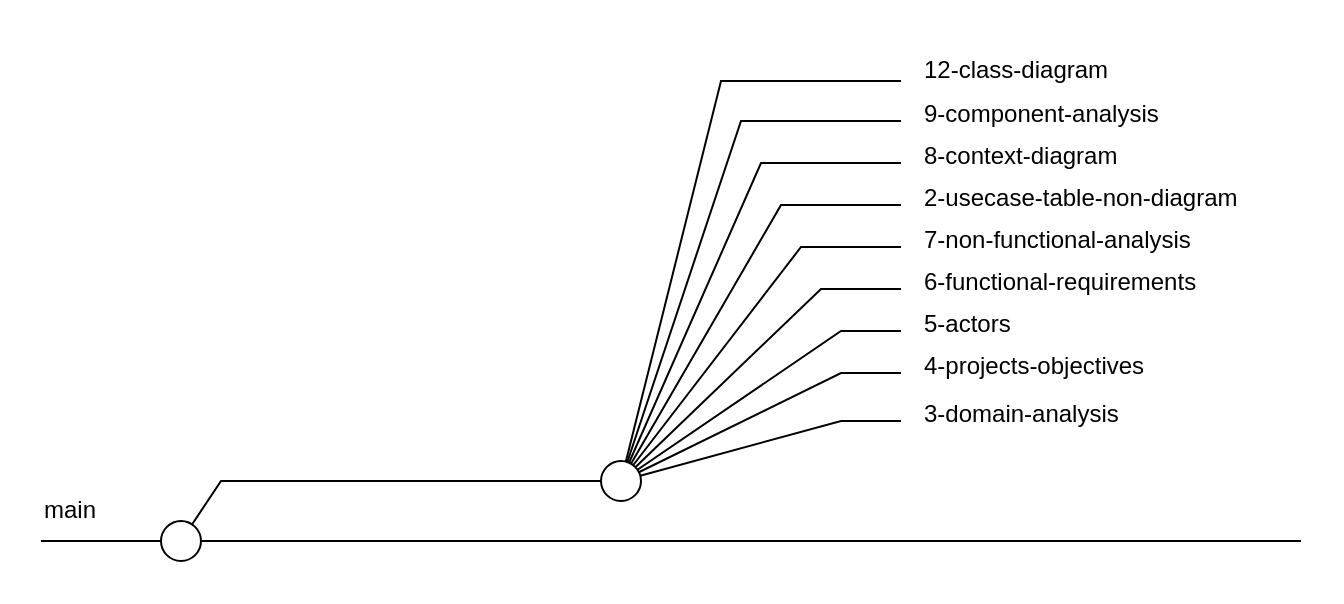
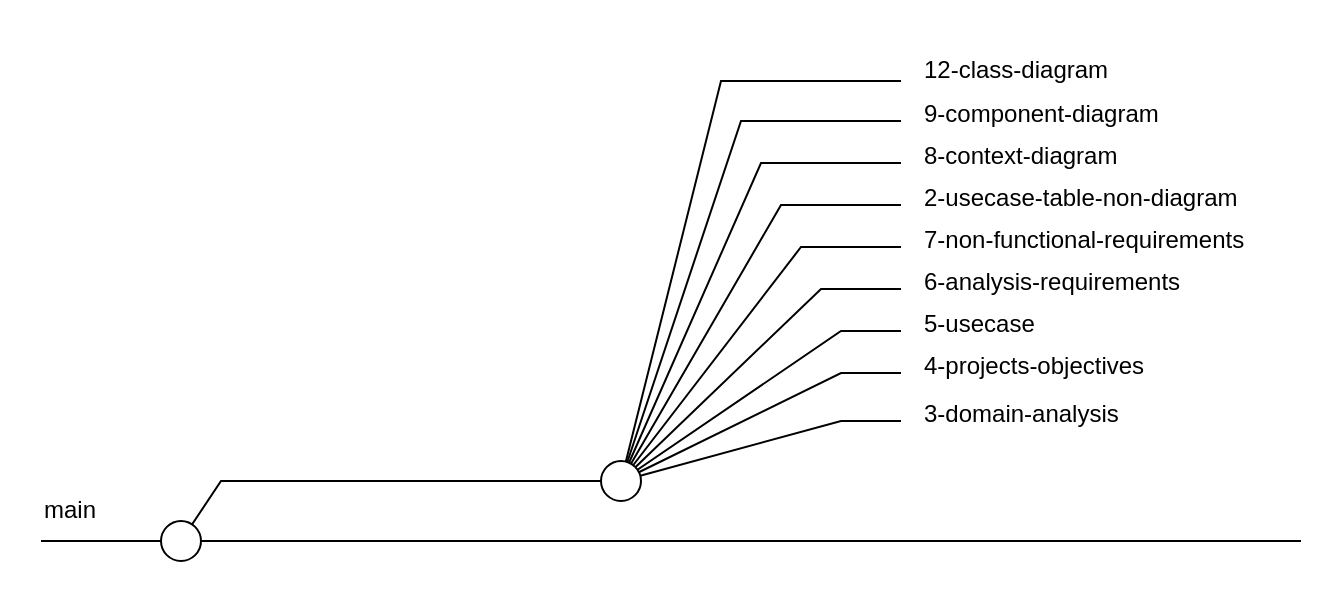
- <mxCell id="20" value="9-component-analysis" style="text;html=1;align=left;verticalAlign=middle;whiteSpace=wrap;rounded=0;" vertex="1" parent="1"><mxGeometry x="460" y="42" width="160" height="30" as="geometry" /></mxCell>
+ <mxCell id="20" value="9-component-diagram" style="text;html=1;align=left;verticalAlign=middle;whiteSpace=wrap;rounded=0;" vertex="1" parent="1"><mxGeometry x="460" y="42" width="160" height="30" as="geometry" /></mxCell>
- <mxCell id="14" value="7-non-functional-analysis" style="text;html=1;align=left;verticalAlign=middle;whiteSpace=wrap;rounded=0;" vertex="1" parent="1"><mxGeometry x="460" y="105" width="170" height="30" as="geometry" /></mxCell>
+ <mxCell id="14" value="7-non-functional-requirements" style="text;html=1;align=left;verticalAlign=middle;whiteSpace=wrap;rounded=0;" vertex="1" parent="1"><mxGeometry x="460" y="105" width="170" height="30" as="geometry" /></mxCell>
- <mxCell id="12" value="6-functional-requirements" style="text;html=1;align=left;verticalAlign=middle;whiteSpace=wrap;rounded=0;" vertex="1" parent="1"><mxGeometry x="460" y="126" width="170" height="30" as="geometry" /></mxCell>
+ <mxCell id="12" value="6-analysis-requirements" style="text;html=1;align=left;verticalAlign=middle;whiteSpace=wrap;rounded=0;" vertex="1" parent="1"><mxGeometry x="460" y="126" width="170" height="30" as="geometry" /></mxCell>
- <mxCell id="10" value="5-actors" style="text;html=1;align=left;verticalAlign=middle;whiteSpace=wrap;rounded=0;" vertex="1" parent="1"><mxGeometry x="460" y="147" width="110" height="30" as="geometry" /></mxCell>
+ <mxCell id="10" value="5-usecase" style="text;html=1;align=left;verticalAlign=middle;whiteSpace=wrap;rounded=0;" vertex="1" parent="1"><mxGeometry x="460" y="147" width="110" height="30" as="geometry" /></mxCell>
